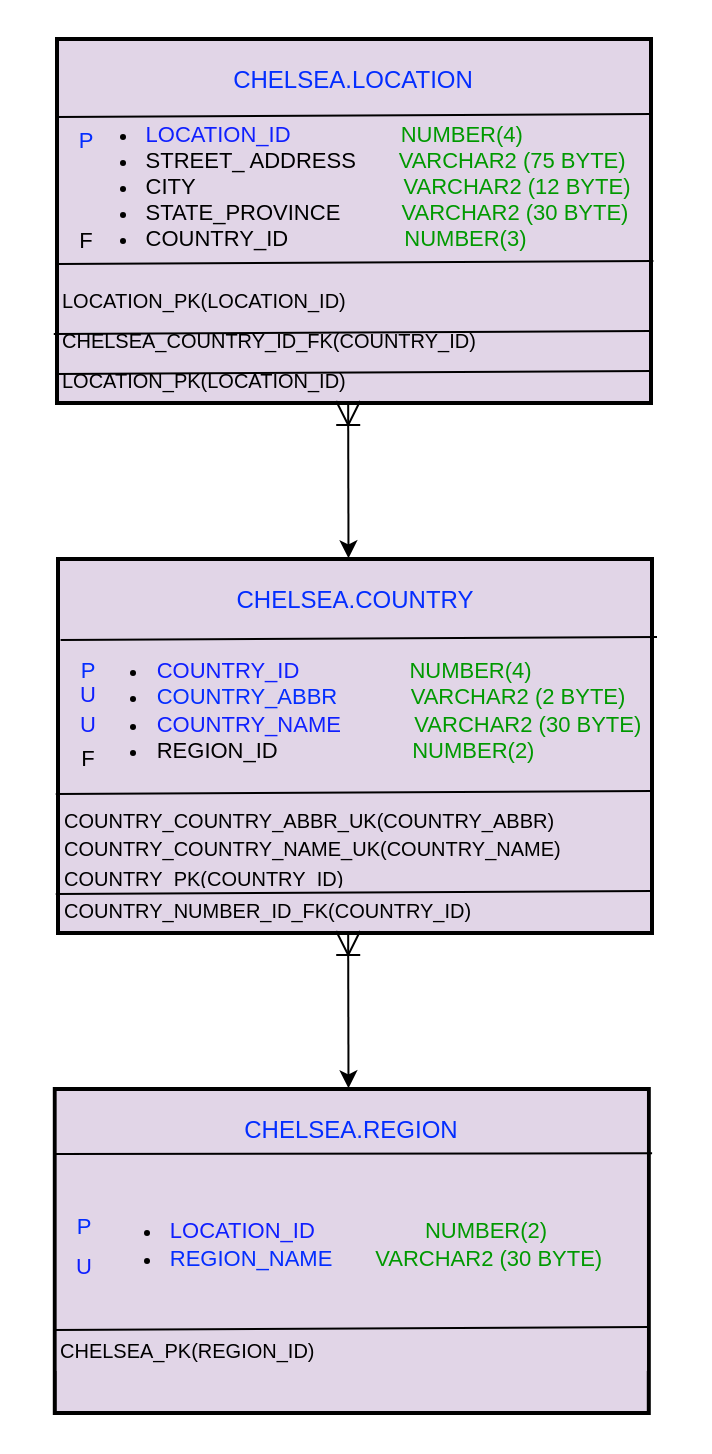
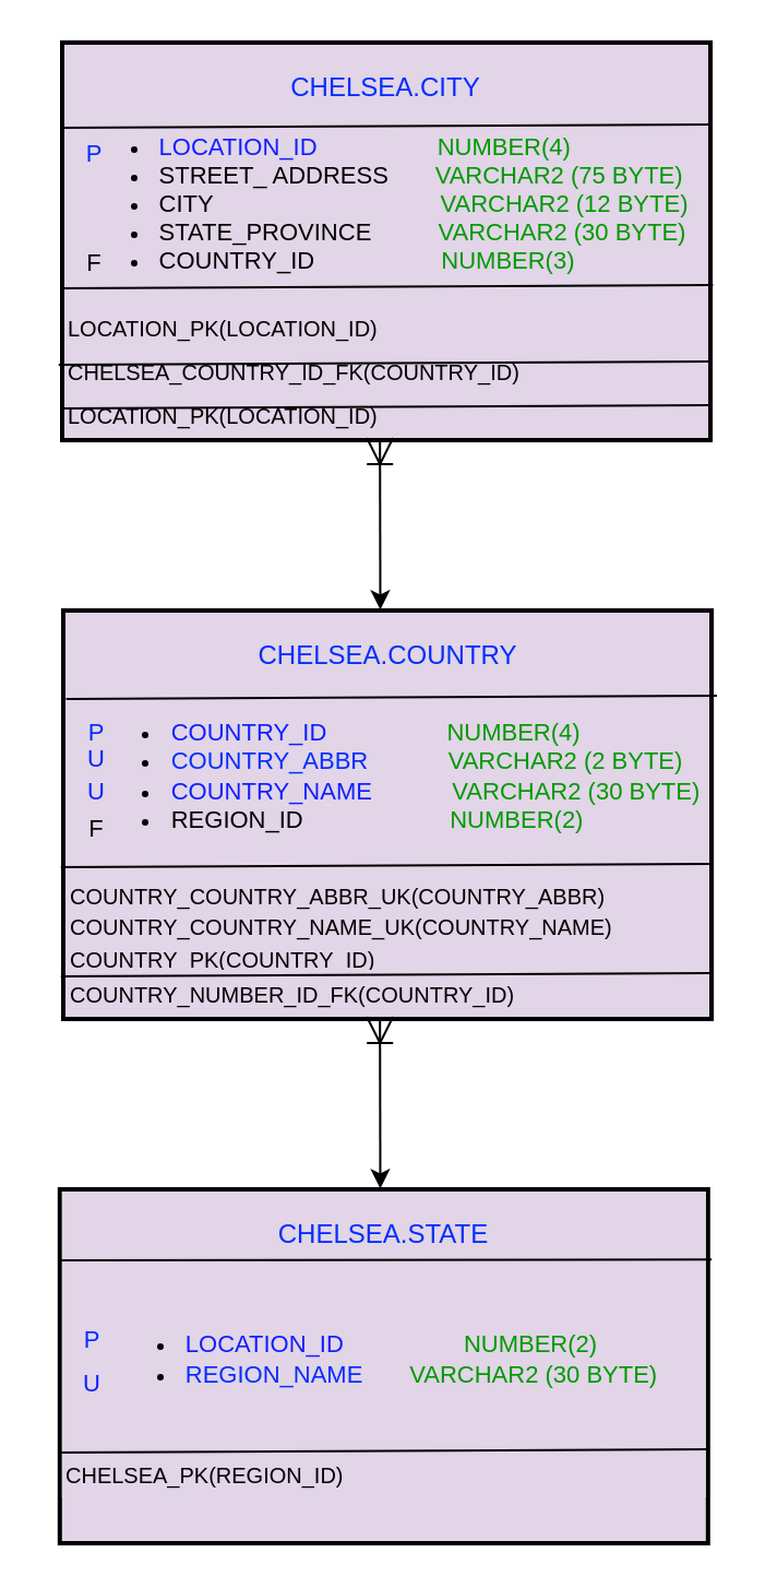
- <mxCell id="4" value="&lt;font color=&quot;#032dff&quot;&gt;CHELSEA.LOCATION&lt;/font&gt;" style="shape=partialRectangle;html=1;whiteSpace=wrap;connectable=0;overflow=hidden;fillColor=#e1d5e7;top=0;left=0;bottom=0;right=0;strokeWidth=2;" vertex="1" parent="3"><mxGeometry width="295" height="40" as="geometry" /></mxCell>
+ <mxCell id="4" value="&lt;font color=&quot;#032dff&quot;&gt;CHELSEA.CITY&lt;/font&gt;" style="shape=partialRectangle;html=1;whiteSpace=wrap;connectable=0;overflow=hidden;fillColor=#e1d5e7;top=0;left=0;bottom=0;right=0;strokeWidth=2;" vertex="1" parent="3"><mxGeometry width="295" height="40" as="geometry" /></mxCell>
- <mxCell id="30" value="&lt;font color=&quot;#032dff&quot;&gt;CHELSEA.REGION&lt;/font&gt;" style="shape=partialRectangle;html=1;whiteSpace=wrap;connectable=0;overflow=hidden;fillColor=#e1d5e7;top=0;left=0;bottom=0;right=0;strokeWidth=2;" vertex="1" parent="29"><mxGeometry width="295" height="40" as="geometry" /></mxCell>
+ <mxCell id="30" value="&lt;font color=&quot;#032dff&quot;&gt;CHELSEA.STATE&lt;/font&gt;" style="shape=partialRectangle;html=1;whiteSpace=wrap;connectable=0;overflow=hidden;fillColor=#e1d5e7;top=0;left=0;bottom=0;right=0;strokeWidth=2;" vertex="1" parent="29"><mxGeometry width="295" height="40" as="geometry" /></mxCell>
